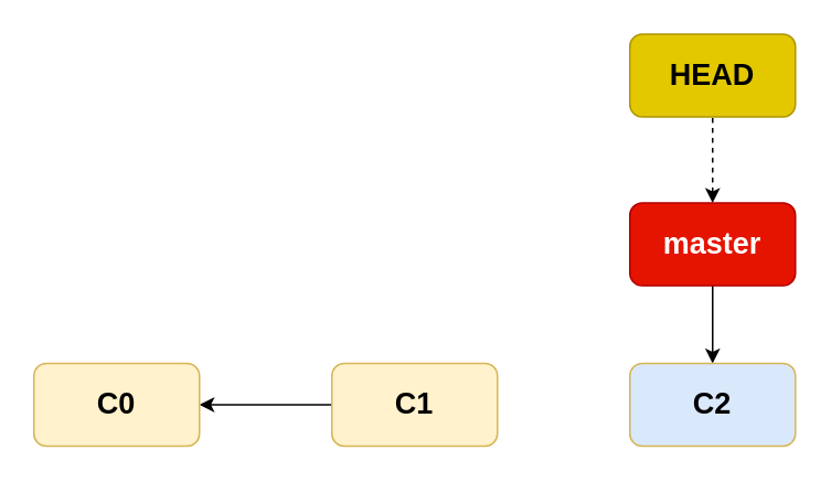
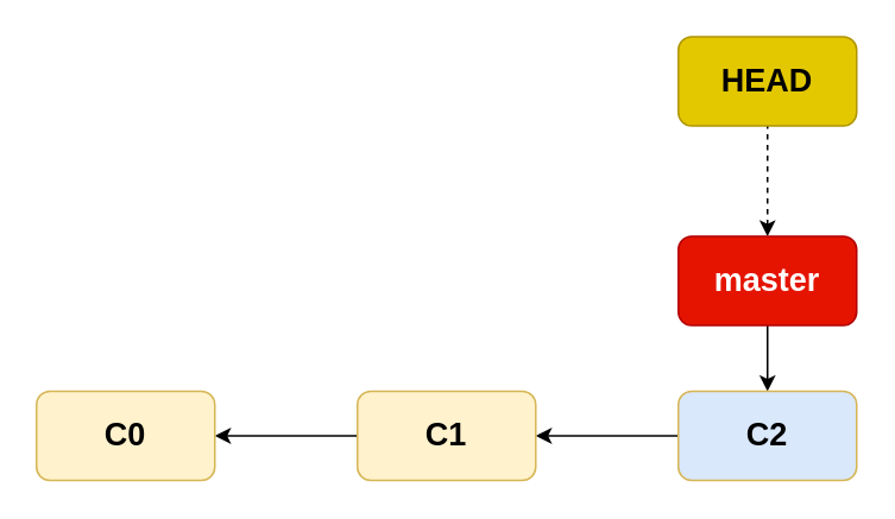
- <mxCell id="9" value="master" style="rounded=1;whiteSpace=wrap;html=1;fillColor=#e51400;strokeColor=#B20000;fontColor=#ffffff;fontSize=18;fontStyle=1" vertex="1" parent="1"><mxGeometry x="380" y="122" width="100" height="50" as="geometry" /></mxCell>
+ <mxCell id="9" value="master" style="rounded=1;whiteSpace=wrap;html=1;fillColor=#e51400;strokeColor=#B20000;fontColor=#ffffff;fontSize=18;fontStyle=1" vertex="1" parent="1"><mxGeometry x="380" y="132" width="100" height="50" as="geometry" /></mxCell>
+ <mxCell id="4" value="" style="edgeStyle=none;html=1;fontSize=18;fontStyle=1;startArrow=classic;startFill=1;endArrow=none;endFill=0;" edge="1" parent="1" source="5" target="7"><mxGeometry relative="1" as="geometry" /></mxCell>
